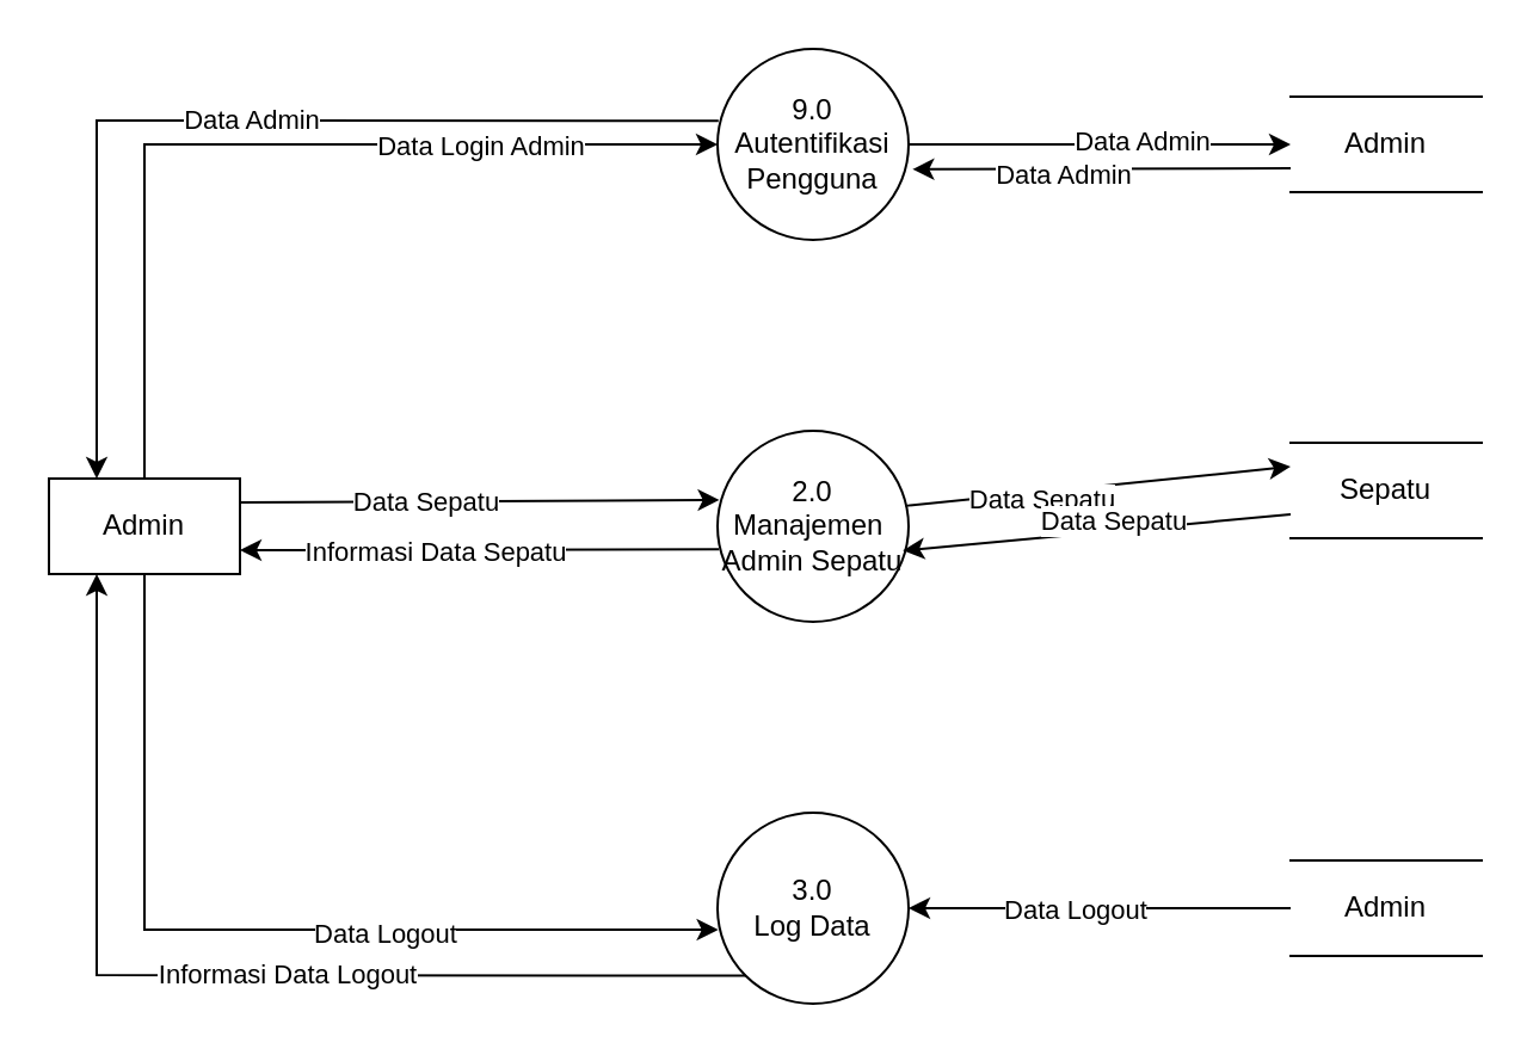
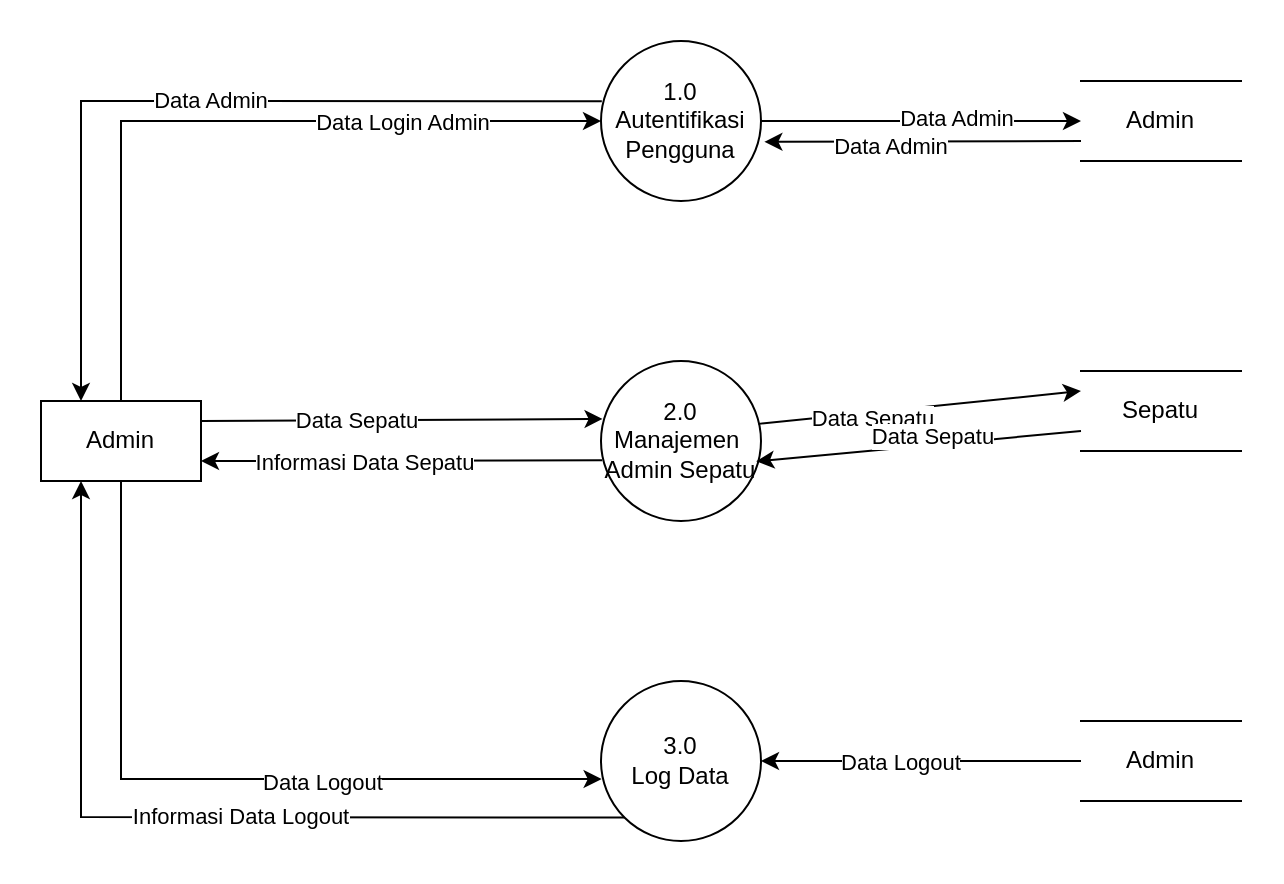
- <mxCell id="2" value="9.0&lt;br&gt;Autentifikasi&lt;br&gt;Pengguna" style="ellipse;whiteSpace=wrap;html=1;aspect=fixed;" vertex="1" parent="1"><mxGeometry x="300" y="20" width="80" height="80" as="geometry" /></mxCell>
+ <mxCell id="2" value="1.0&lt;br&gt;Autentifikasi&lt;br&gt;Pengguna" style="ellipse;whiteSpace=wrap;html=1;aspect=fixed;" vertex="1" parent="1"><mxGeometry x="300" y="20" width="80" height="80" as="geometry" /></mxCell>
